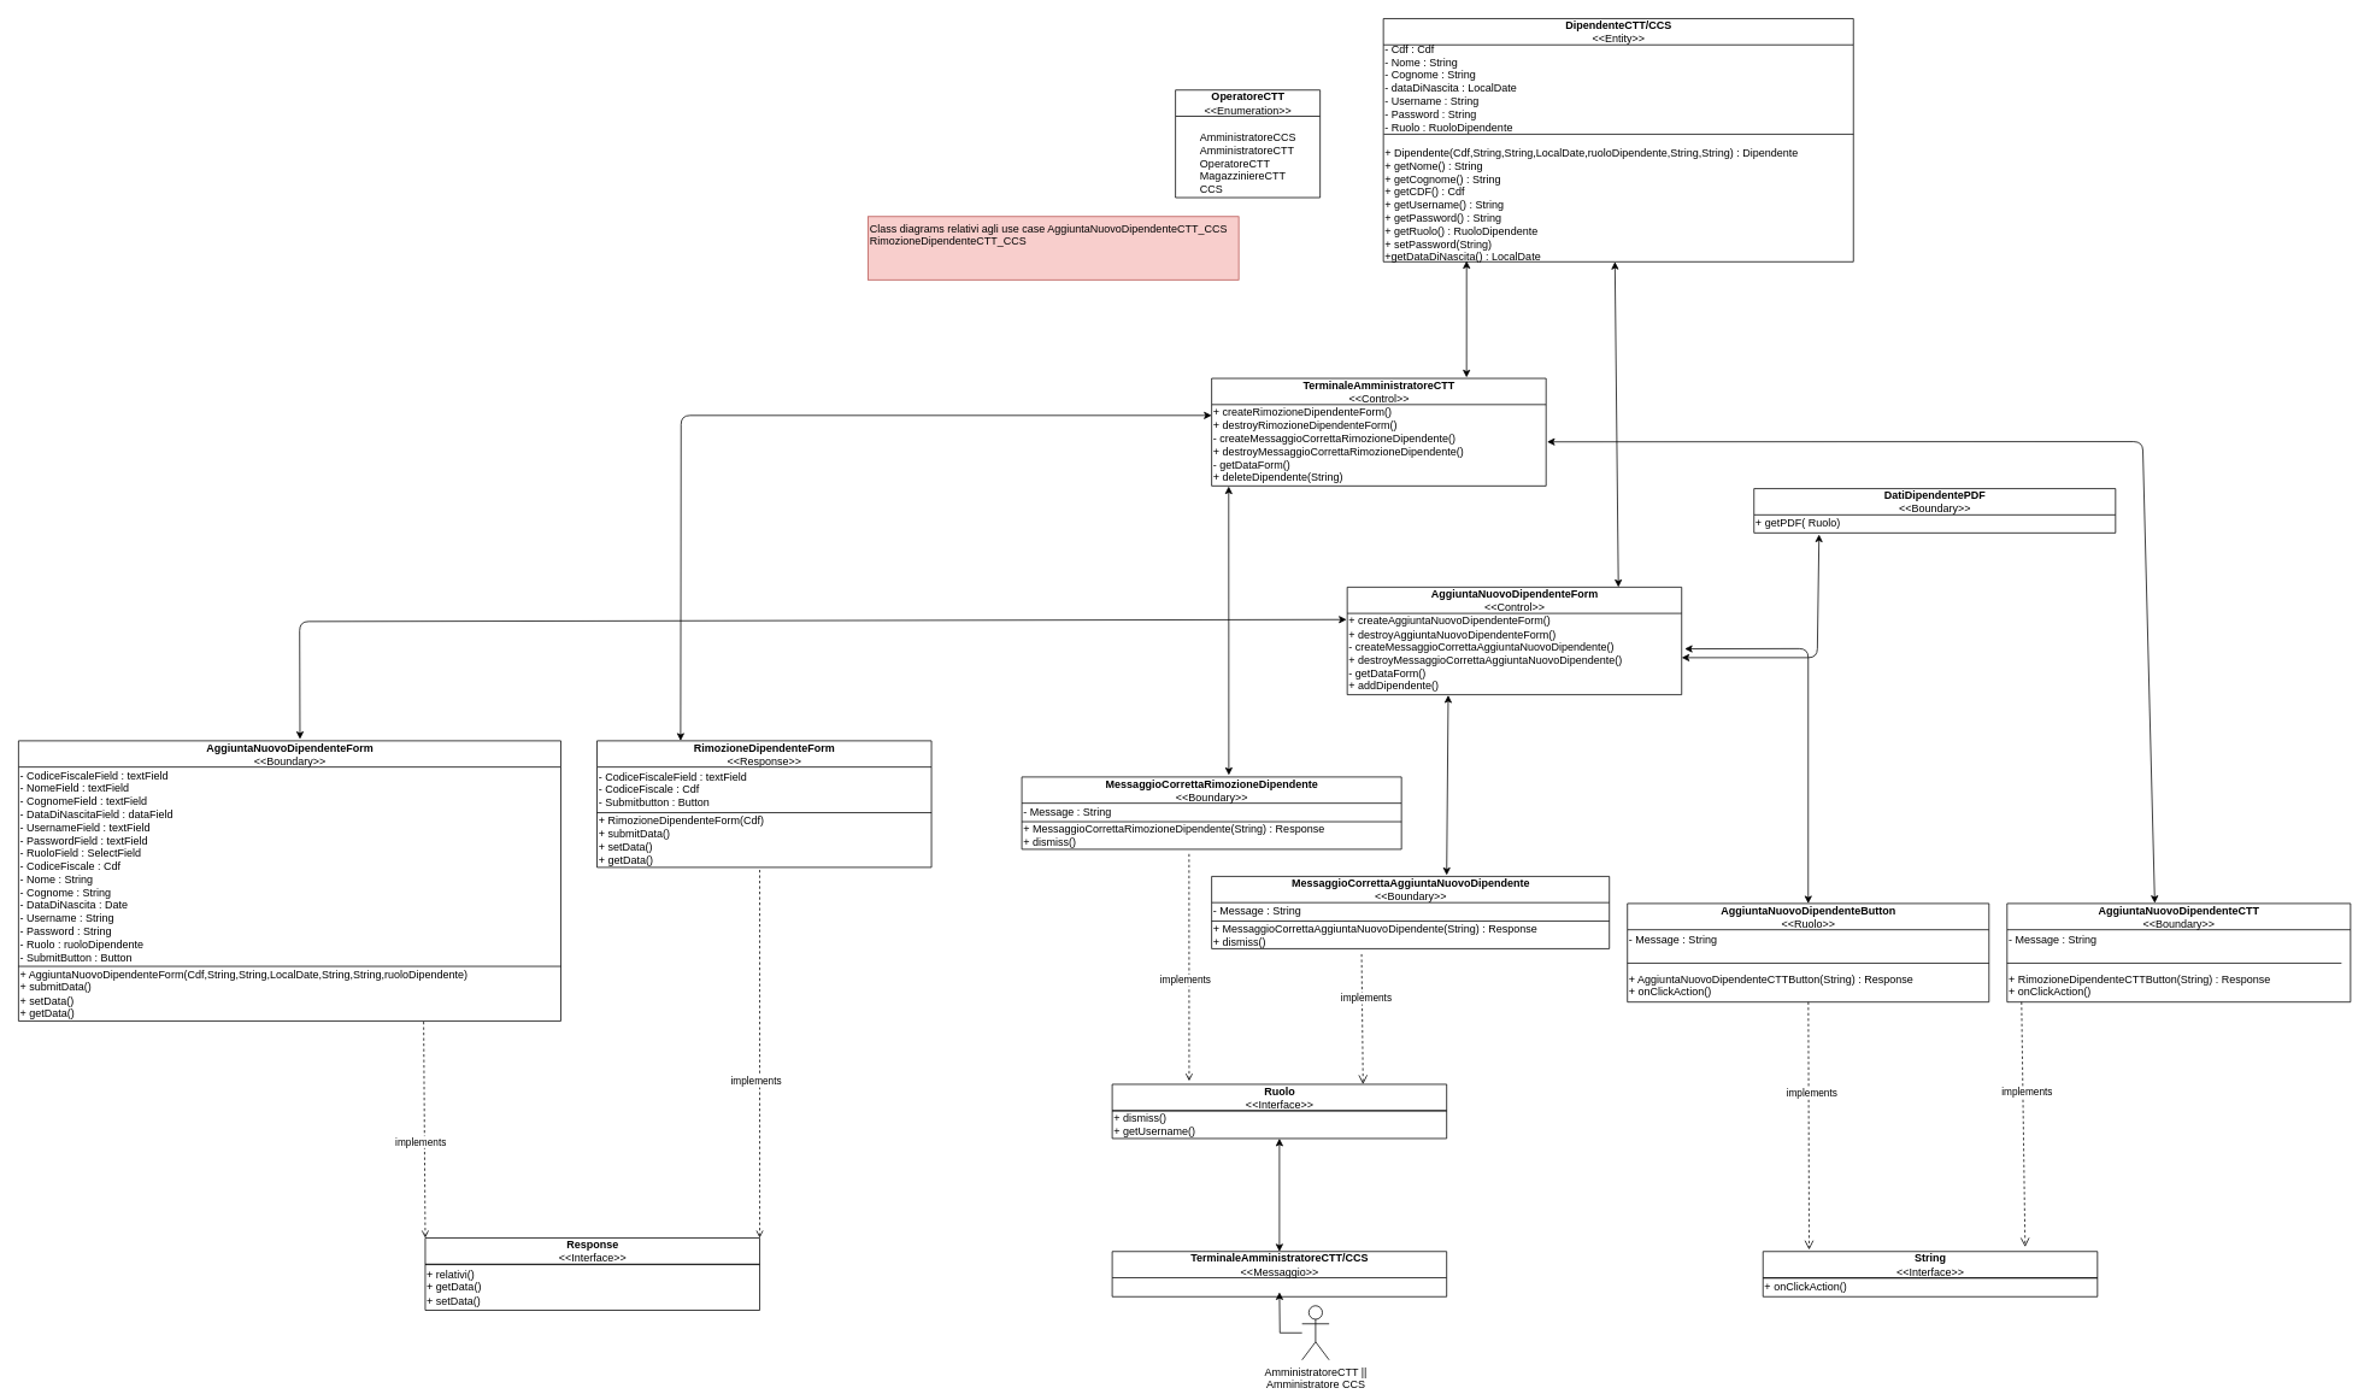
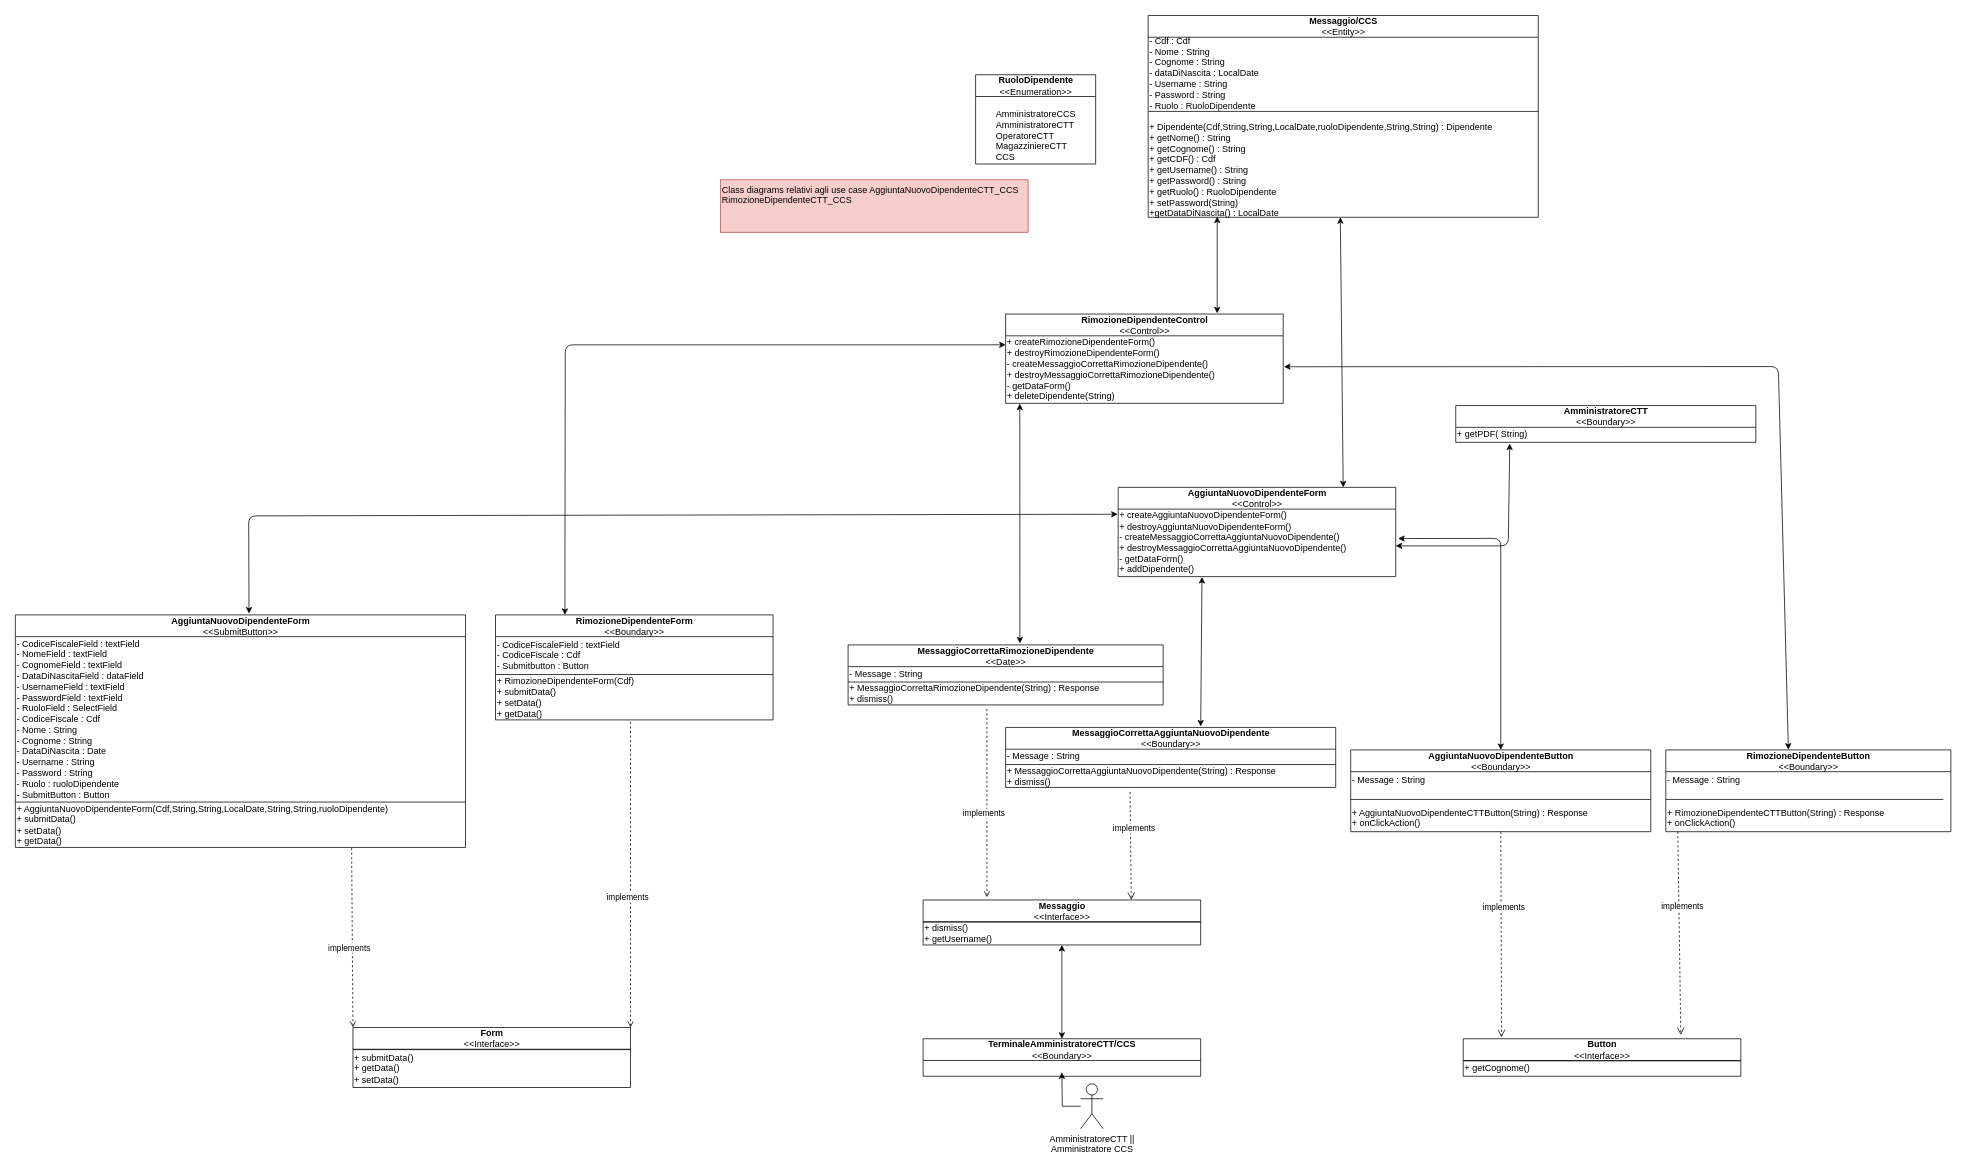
- <mxCell id="35" value="DipendenteCTT/CCS&lt;br&gt;&lt;span style=&quot;font-weight: 400&quot;&gt;&amp;lt;&amp;lt;Entity&amp;gt;&amp;gt;&lt;/span&gt;" style="swimlane;fontStyle=1;align=center;verticalAlign=middle;childLayout=stackLayout;horizontal=1;startSize=29;horizontalStack=0;resizeParent=1;resizeParentMax=0;resizeLast=0;collapsible=0;marginBottom=0;html=1;" parent="1" vertex="1"><mxGeometry x="1530" y="20" width="520" height="269" as="geometry" /></mxCell>
+ <mxCell id="35" value="Messaggio/CCS&lt;br&gt;&lt;span style=&quot;font-weight: 400&quot;&gt;&amp;lt;&amp;lt;Entity&amp;gt;&amp;gt;&lt;/span&gt;" style="swimlane;fontStyle=1;align=center;verticalAlign=middle;childLayout=stackLayout;horizontal=1;startSize=29;horizontalStack=0;resizeParent=1;resizeParentMax=0;resizeLast=0;collapsible=0;marginBottom=0;html=1;" parent="1" vertex="1"><mxGeometry x="1530" y="20" width="520" height="269" as="geometry" /></mxCell>
- <mxCell id="38" value="OperatoreCTT&lt;br&gt;&lt;span style=&quot;font-weight: 400&quot;&gt;&amp;lt;&amp;lt;Enumeration&amp;gt;&amp;gt;&lt;/span&gt;" style="swimlane;fontStyle=1;align=center;verticalAlign=middle;childLayout=stackLayout;horizontal=1;startSize=29;horizontalStack=0;resizeParent=1;resizeParentMax=0;resizeLast=0;collapsible=0;marginBottom=0;html=1;" parent="1" vertex="1"><mxGeometry x="1300" y="99" width="160" height="119" as="geometry" /></mxCell>
+ <mxCell id="38" value="RuoloDipendente&lt;br&gt;&lt;span style=&quot;font-weight: 400&quot;&gt;&amp;lt;&amp;lt;Enumeration&amp;gt;&amp;gt;&lt;/span&gt;" style="swimlane;fontStyle=1;align=center;verticalAlign=middle;childLayout=stackLayout;horizontal=1;startSize=29;horizontalStack=0;resizeParent=1;resizeParentMax=0;resizeLast=0;collapsible=0;marginBottom=0;html=1;" parent="1" vertex="1"><mxGeometry x="1300" y="99" width="160" height="119" as="geometry" /></mxCell>
- <mxCell id="2" value="TerminaleAmministratoreCTT&lt;br&gt;&lt;span style=&quot;font-weight: 400&quot;&gt;&amp;lt;&amp;lt;Control&amp;gt;&amp;gt;&lt;/span&gt;" style="swimlane;fontStyle=1;align=center;verticalAlign=middle;childLayout=stackLayout;horizontal=1;startSize=29;horizontalStack=0;resizeParent=1;resizeParentMax=0;resizeLast=0;collapsible=0;marginBottom=0;html=1;" parent="1" vertex="1"><mxGeometry x="1340" y="418" width="370" height="119" as="geometry" /></mxCell>
+ <mxCell id="2" value="RimozioneDipendenteControl&lt;br&gt;&lt;span style=&quot;font-weight: 400&quot;&gt;&amp;lt;&amp;lt;Control&amp;gt;&amp;gt;&lt;/span&gt;" style="swimlane;fontStyle=1;align=center;verticalAlign=middle;childLayout=stackLayout;horizontal=1;startSize=29;horizontalStack=0;resizeParent=1;resizeParentMax=0;resizeLast=0;collapsible=0;marginBottom=0;html=1;" parent="1" vertex="1"><mxGeometry x="1340" y="418" width="370" height="119" as="geometry" /></mxCell>
- <mxCell id="61" value="DatiDipendentePDF&lt;br&gt;&lt;span style=&quot;font-weight: 400&quot;&gt;&amp;lt;&amp;lt;Boundary&amp;gt;&amp;gt;&lt;/span&gt;" style="swimlane;fontStyle=1;align=center;verticalAlign=middle;childLayout=stackLayout;horizontal=1;startSize=29;horizontalStack=0;resizeParent=1;resizeParentMax=0;resizeLast=0;collapsible=0;marginBottom=0;html=1;" parent="1" vertex="1"><mxGeometry x="1940" y="540" width="400" height="49" as="geometry" /></mxCell>
+ <mxCell id="61" value="AmministratoreCTT&lt;br&gt;&lt;span style=&quot;font-weight: 400&quot;&gt;&amp;lt;&amp;lt;Boundary&amp;gt;&amp;gt;&lt;/span&gt;" style="swimlane;fontStyle=1;align=center;verticalAlign=middle;childLayout=stackLayout;horizontal=1;startSize=29;horizontalStack=0;resizeParent=1;resizeParentMax=0;resizeLast=0;collapsible=0;marginBottom=0;html=1;" parent="1" vertex="1"><mxGeometry x="1940" y="540" width="400" height="49" as="geometry" /></mxCell>
- <mxCell id="62" value="+ getPDF( Ruolo)" style="text;html=1;align=left;verticalAlign=middle;resizable=0;points=[];autosize=1;" parent="61" vertex="1"><mxGeometry y="29" width="400" height="20" as="geometry" /></mxCell>
+ <mxCell id="62" value="+ getPDF( String)" style="text;html=1;align=left;verticalAlign=middle;resizable=0;points=[];autosize=1;" parent="61" vertex="1"><mxGeometry y="29" width="400" height="20" as="geometry" /></mxCell>
- <mxCell id="4" value="AggiuntaNuovoDipendenteForm&lt;br&gt;&lt;span style=&quot;font-weight: 400&quot;&gt;&amp;lt;&amp;lt;Boundary&amp;gt;&amp;gt;&lt;/span&gt;" style="swimlane;fontStyle=1;align=center;verticalAlign=middle;childLayout=stackLayout;horizontal=1;startSize=29;horizontalStack=0;resizeParent=1;resizeParentMax=0;resizeLast=0;collapsible=0;marginBottom=0;html=1;" parent="1" vertex="1"><mxGeometry x="20" y="819" width="600" height="310" as="geometry" /></mxCell>
+ <mxCell id="4" value="AggiuntaNuovoDipendenteForm&lt;br&gt;&lt;span style=&quot;font-weight: 400&quot;&gt;&amp;lt;&amp;lt;SubmitButton&amp;gt;&amp;gt;&lt;/span&gt;" style="swimlane;fontStyle=1;align=center;verticalAlign=middle;childLayout=stackLayout;horizontal=1;startSize=29;horizontalStack=0;resizeParent=1;resizeParentMax=0;resizeLast=0;collapsible=0;marginBottom=0;html=1;" parent="1" vertex="1"><mxGeometry x="20" y="819" width="600" height="310" as="geometry" /></mxCell>
- <mxCell id="47" value="RimozioneDipendenteForm&lt;br&gt;&lt;span style=&quot;font-weight: 400&quot;&gt;&amp;lt;&amp;lt;Response&amp;gt;&amp;gt;&lt;/span&gt;" style="swimlane;fontStyle=1;align=center;verticalAlign=middle;childLayout=stackLayout;horizontal=1;startSize=29;horizontalStack=0;resizeParent=1;resizeParentMax=0;resizeLast=0;collapsible=0;marginBottom=0;html=1;" parent="1" vertex="1"><mxGeometry x="660" y="819" width="370" height="140" as="geometry" /></mxCell>
+ <mxCell id="47" value="RimozioneDipendenteForm&lt;br&gt;&lt;span style=&quot;font-weight: 400&quot;&gt;&amp;lt;&amp;lt;Boundary&amp;gt;&amp;gt;&lt;/span&gt;" style="swimlane;fontStyle=1;align=center;verticalAlign=middle;childLayout=stackLayout;horizontal=1;startSize=29;horizontalStack=0;resizeParent=1;resizeParentMax=0;resizeLast=0;collapsible=0;marginBottom=0;html=1;" parent="1" vertex="1"><mxGeometry x="660" y="819" width="370" height="140" as="geometry" /></mxCell>
- <mxCell id="12" value="MessaggioCorrettaRimozioneDipendente&lt;br&gt;&lt;span style=&quot;font-weight: 400&quot;&gt;&amp;lt;&amp;lt;Boundary&amp;gt;&amp;gt;&lt;/span&gt;" style="swimlane;fontStyle=1;align=center;verticalAlign=middle;childLayout=stackLayout;horizontal=1;startSize=29;horizontalStack=0;resizeParent=1;resizeParentMax=0;resizeLast=0;collapsible=0;marginBottom=0;html=1;" parent="1" vertex="1"><mxGeometry x="1130" y="859" width="420" height="80" as="geometry" /></mxCell>
+ <mxCell id="12" value="MessaggioCorrettaRimozioneDipendente&lt;br&gt;&lt;span style=&quot;font-weight: 400&quot;&gt;&amp;lt;&amp;lt;Date&amp;gt;&amp;gt;&lt;/span&gt;" style="swimlane;fontStyle=1;align=center;verticalAlign=middle;childLayout=stackLayout;horizontal=1;startSize=29;horizontalStack=0;resizeParent=1;resizeParentMax=0;resizeLast=0;collapsible=0;marginBottom=0;html=1;" parent="1" vertex="1"><mxGeometry x="1130" y="859" width="420" height="80" as="geometry" /></mxCell>
- <mxCell id="41" value="AggiuntaNuovoDipendenteButton&lt;br&gt;&lt;span style=&quot;font-weight: 400&quot;&gt;&amp;lt;&amp;lt;Ruolo&amp;gt;&amp;gt;&lt;/span&gt;" style="swimlane;fontStyle=1;align=center;verticalAlign=middle;childLayout=stackLayout;horizontal=1;startSize=29;horizontalStack=0;resizeParent=1;resizeParentMax=0;resizeLast=0;collapsible=0;marginBottom=0;html=1;" parent="1" vertex="1"><mxGeometry x="1800" y="999" width="400" height="109" as="geometry" /></mxCell>
+ <mxCell id="41" value="AggiuntaNuovoDipendenteButton&lt;br&gt;&lt;span style=&quot;font-weight: 400&quot;&gt;&amp;lt;&amp;lt;Boundary&amp;gt;&amp;gt;&lt;/span&gt;" style="swimlane;fontStyle=1;align=center;verticalAlign=middle;childLayout=stackLayout;horizontal=1;startSize=29;horizontalStack=0;resizeParent=1;resizeParentMax=0;resizeLast=0;collapsible=0;marginBottom=0;html=1;" parent="1" vertex="1"><mxGeometry x="1800" y="999" width="400" height="109" as="geometry" /></mxCell>
- <mxCell id="9" value="AggiuntaNuovoDipendenteCTT&lt;br&gt;&lt;span style=&quot;font-weight: 400&quot;&gt;&amp;lt;&amp;lt;Boundary&amp;gt;&amp;gt;&lt;/span&gt;" style="swimlane;fontStyle=1;align=center;verticalAlign=middle;childLayout=stackLayout;horizontal=1;startSize=29;horizontalStack=0;resizeParent=1;resizeParentMax=0;resizeLast=0;collapsible=0;marginBottom=0;html=1;" parent="1" vertex="1"><mxGeometry x="2220" y="999" width="380" height="109" as="geometry" /></mxCell>
+ <mxCell id="9" value="RimozioneDipendenteButton&lt;br&gt;&lt;span style=&quot;font-weight: 400&quot;&gt;&amp;lt;&amp;lt;Boundary&amp;gt;&amp;gt;&lt;/span&gt;" style="swimlane;fontStyle=1;align=center;verticalAlign=middle;childLayout=stackLayout;horizontal=1;startSize=29;horizontalStack=0;resizeParent=1;resizeParentMax=0;resizeLast=0;collapsible=0;marginBottom=0;html=1;" parent="1" vertex="1"><mxGeometry x="2220" y="999" width="380" height="109" as="geometry" /></mxCell>
- <mxCell id="16" value="Ruolo&lt;br&gt;&lt;span style=&quot;font-weight: 400&quot;&gt;&amp;lt;&amp;lt;Interface&amp;gt;&amp;gt;&lt;/span&gt;" style="swimlane;fontStyle=1;align=center;verticalAlign=middle;childLayout=stackLayout;horizontal=1;startSize=29;horizontalStack=0;resizeParent=1;resizeParentMax=0;resizeLast=0;collapsible=0;marginBottom=0;html=1;" parent="1" vertex="1"><mxGeometry x="1230" y="1199" width="370" height="60" as="geometry" /></mxCell>
+ <mxCell id="16" value="Messaggio&lt;br&gt;&lt;span style=&quot;font-weight: 400&quot;&gt;&amp;lt;&amp;lt;Interface&amp;gt;&amp;gt;&lt;/span&gt;" style="swimlane;fontStyle=1;align=center;verticalAlign=middle;childLayout=stackLayout;horizontal=1;startSize=29;horizontalStack=0;resizeParent=1;resizeParentMax=0;resizeLast=0;collapsible=0;marginBottom=0;html=1;" parent="1" vertex="1"><mxGeometry x="1230" y="1199" width="370" height="60" as="geometry" /></mxCell>
- <mxCell id="29" value="Response&lt;br&gt;&lt;span style=&quot;font-weight: 400&quot;&gt;&amp;lt;&amp;lt;Interface&amp;gt;&amp;gt;&lt;/span&gt;" style="swimlane;fontStyle=1;align=center;verticalAlign=middle;childLayout=stackLayout;horizontal=1;startSize=29;horizontalStack=0;resizeParent=1;resizeParentMax=0;resizeLast=0;collapsible=0;marginBottom=0;html=1;" parent="1" vertex="1"><mxGeometry x="470" y="1369" width="370" height="80" as="geometry" /></mxCell>
+ <mxCell id="29" value="Form&lt;br&gt;&lt;span style=&quot;font-weight: 400&quot;&gt;&amp;lt;&amp;lt;Interface&amp;gt;&amp;gt;&lt;/span&gt;" style="swimlane;fontStyle=1;align=center;verticalAlign=middle;childLayout=stackLayout;horizontal=1;startSize=29;horizontalStack=0;resizeParent=1;resizeParentMax=0;resizeLast=0;collapsible=0;marginBottom=0;html=1;" parent="1" vertex="1"><mxGeometry x="470" y="1369" width="370" height="80" as="geometry" /></mxCell>
- <mxCell id="8" value="TerminaleAmministratoreCTT/CCS&lt;br&gt;&lt;span style=&quot;font-weight: 400&quot;&gt;&amp;lt;&amp;lt;Messaggio&amp;gt;&amp;gt;&lt;/span&gt;" style="swimlane;fontStyle=1;align=center;verticalAlign=middle;childLayout=stackLayout;horizontal=1;startSize=29;horizontalStack=0;resizeParent=1;resizeParentMax=0;resizeLast=0;collapsible=0;marginBottom=0;html=1;" parent="1" vertex="1"><mxGeometry x="1230" y="1384" width="370" height="50" as="geometry" /></mxCell>
+ <mxCell id="8" value="TerminaleAmministratoreCTT/CCS&lt;br&gt;&lt;span style=&quot;font-weight: 400&quot;&gt;&amp;lt;&amp;lt;Boundary&amp;gt;&amp;gt;&lt;/span&gt;" style="swimlane;fontStyle=1;align=center;verticalAlign=middle;childLayout=stackLayout;horizontal=1;startSize=29;horizontalStack=0;resizeParent=1;resizeParentMax=0;resizeLast=0;collapsible=0;marginBottom=0;html=1;" parent="1" vertex="1"><mxGeometry x="1230" y="1384" width="370" height="50" as="geometry" /></mxCell>
- <mxCell id="26" value="String&lt;br&gt;&lt;span style=&quot;font-weight: 400&quot;&gt;&amp;lt;&amp;lt;Interface&amp;gt;&amp;gt;&lt;/span&gt;" style="swimlane;fontStyle=1;align=center;verticalAlign=middle;childLayout=stackLayout;horizontal=1;startSize=29;horizontalStack=0;resizeParent=1;resizeParentMax=0;resizeLast=0;collapsible=0;marginBottom=0;html=1;" parent="1" vertex="1"><mxGeometry x="1950" y="1384" width="370" height="50" as="geometry" /></mxCell>
+ <mxCell id="26" value="Button&lt;br&gt;&lt;span style=&quot;font-weight: 400&quot;&gt;&amp;lt;&amp;lt;Interface&amp;gt;&amp;gt;&lt;/span&gt;" style="swimlane;fontStyle=1;align=center;verticalAlign=middle;childLayout=stackLayout;horizontal=1;startSize=29;horizontalStack=0;resizeParent=1;resizeParentMax=0;resizeLast=0;collapsible=0;marginBottom=0;html=1;" parent="1" vertex="1"><mxGeometry x="1950" y="1384" width="370" height="50" as="geometry" /></mxCell>
- <mxCell id="31" value="+ relativi()&lt;br&gt;+ getData()&lt;br&gt;+ setData()" style="text;html=1;align=left;verticalAlign=middle;resizable=0;points=[];autosize=1;" parent="29" vertex="1"><mxGeometry y="30" width="370" height="50" as="geometry" /></mxCell>
+ <mxCell id="31" value="+ submitData()&lt;br&gt;+ getData()&lt;br&gt;+ setData()" style="text;html=1;align=left;verticalAlign=middle;resizable=0;points=[];autosize=1;" parent="29" vertex="1"><mxGeometry y="30" width="370" height="50" as="geometry" /></mxCell>
- <mxCell id="28" value="+ onClickAction()" style="text;html=1;align=left;verticalAlign=middle;resizable=0;points=[];autosize=1;" parent="26" vertex="1"><mxGeometry y="30" width="370" height="20" as="geometry" /></mxCell>
+ <mxCell id="28" value="+ getCognome()" style="text;html=1;align=left;verticalAlign=middle;resizable=0;points=[];autosize=1;" parent="26" vertex="1"><mxGeometry y="30" width="370" height="20" as="geometry" /></mxCell>
